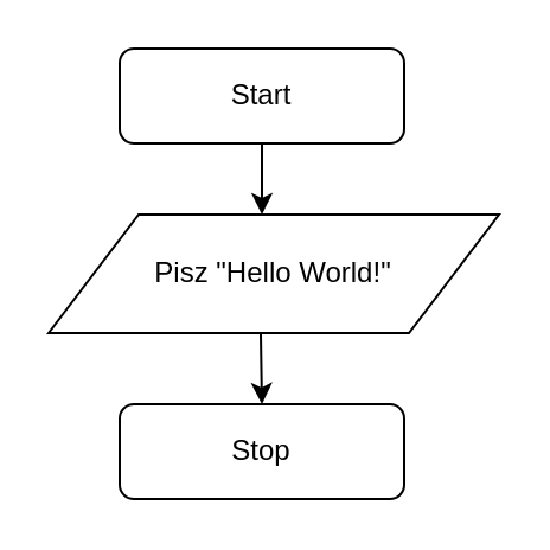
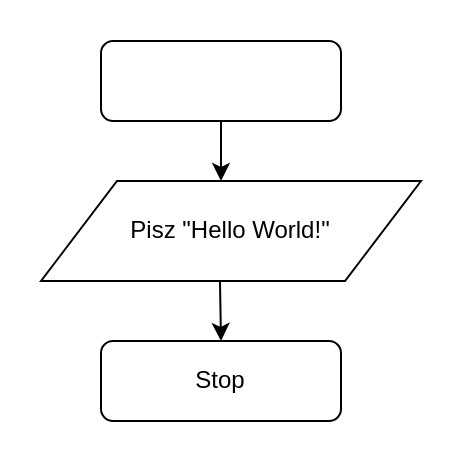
- <mxCell id="3" value="Start" style="text;html=1;strokeColor=none;fillColor=none;align=center;verticalAlign=middle;whiteSpace=wrap;rounded=0;" parent="1" vertex="1"><mxGeometry x="90" y="30" width="40" height="20" as="geometry" /></mxCell>
